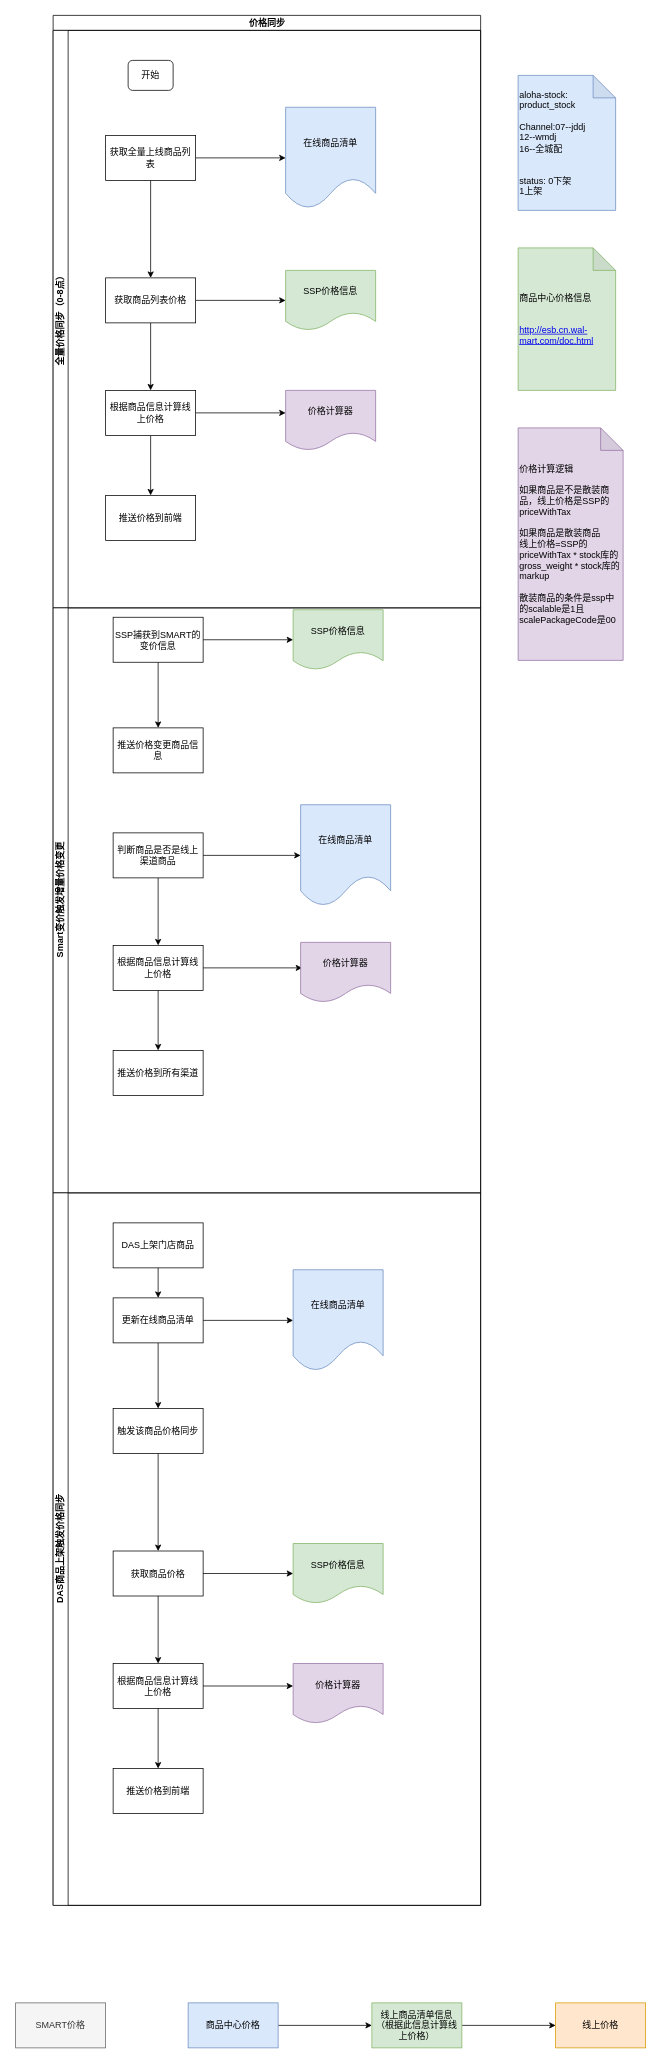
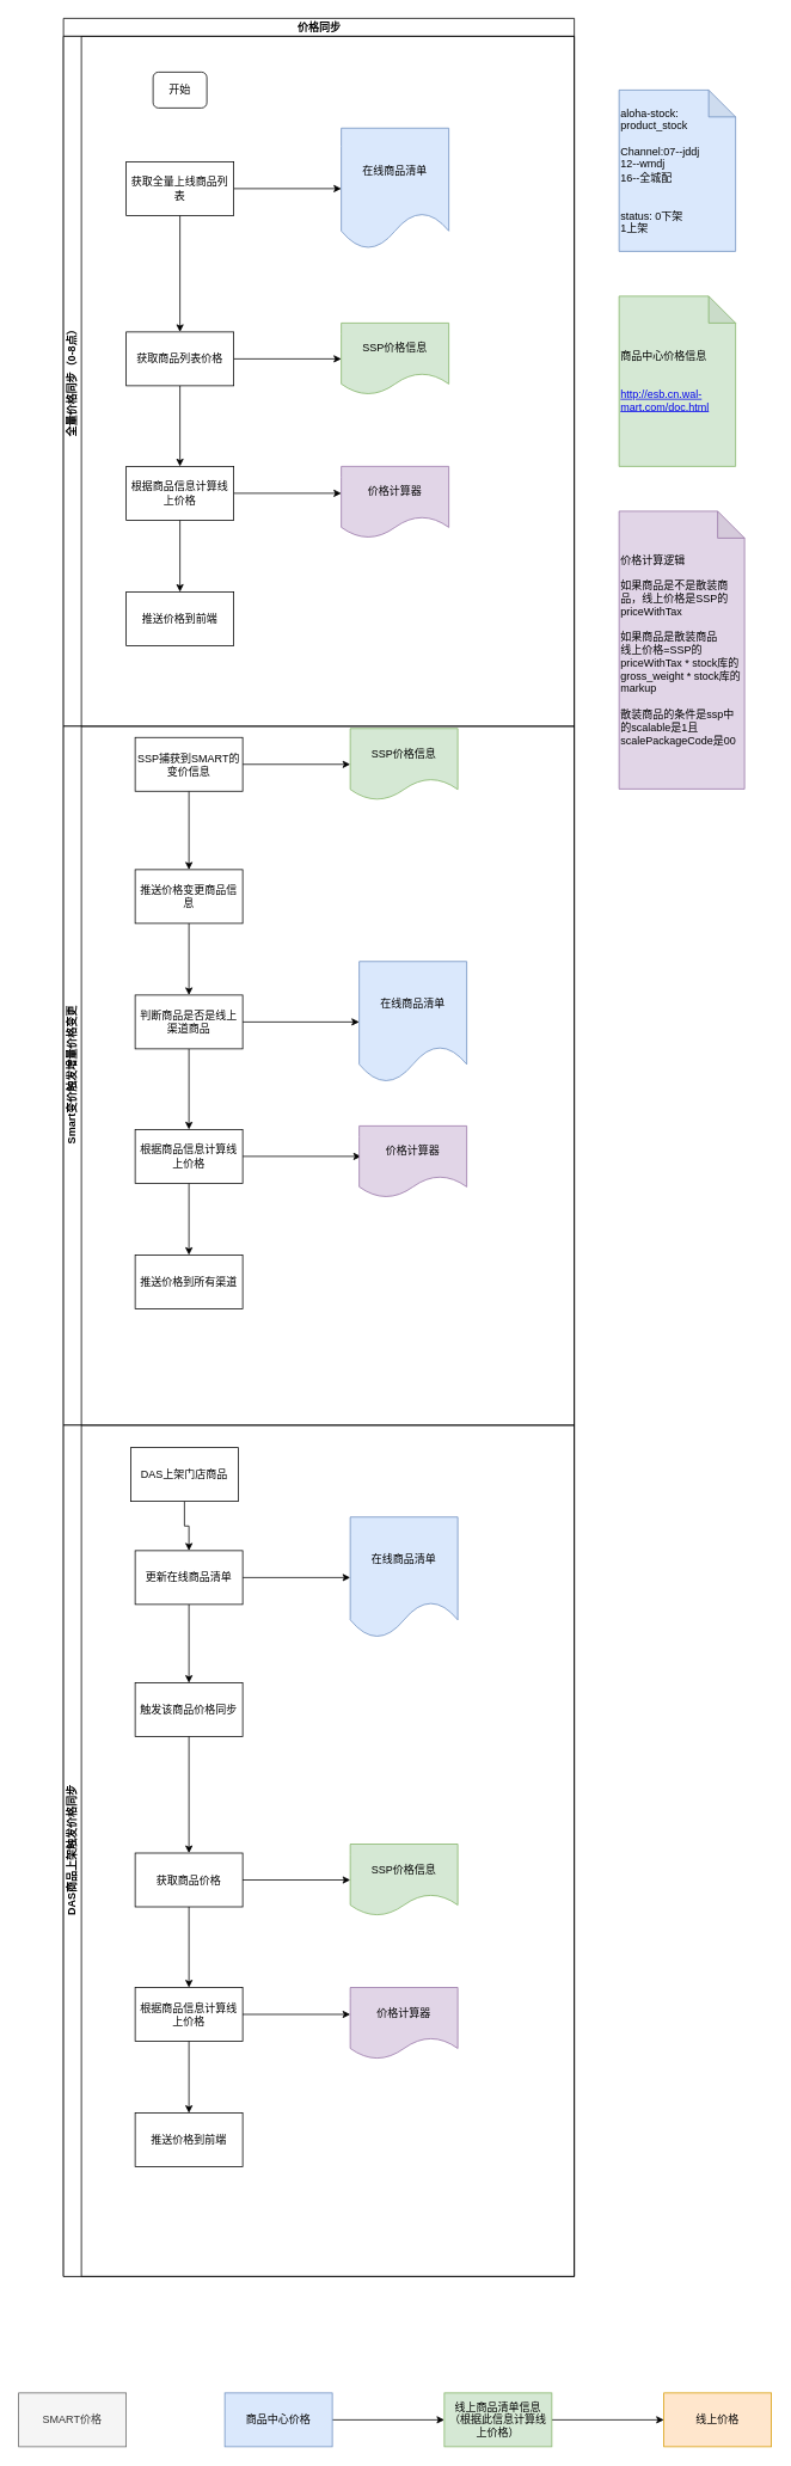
+ <mxCell id="19" style="edgeStyle=orthogonalEdgeStyle;rounded=0;orthogonalLoop=1;jettySize=auto;html=1;entryX=0.5;entryY=0;entryDx=0;entryDy=0;" parent="18" source="20" target="24" edge="1"><mxGeometry relative="1" as="geometry" /></mxCell>
- <mxCell id="47" value="DAS上架门店商品" style="rounded=0;whiteSpace=wrap;html=1;" parent="34" vertex="1"><mxGeometry x="80" y="40" width="120" height="60" as="geometry" /></mxCell>
+ <mxCell id="47" value="DAS上架门店商品" style="rounded=0;whiteSpace=wrap;html=1;" parent="34" vertex="1"><mxGeometry x="75" y="25" width="120" height="60" as="geometry" /></mxCell>
